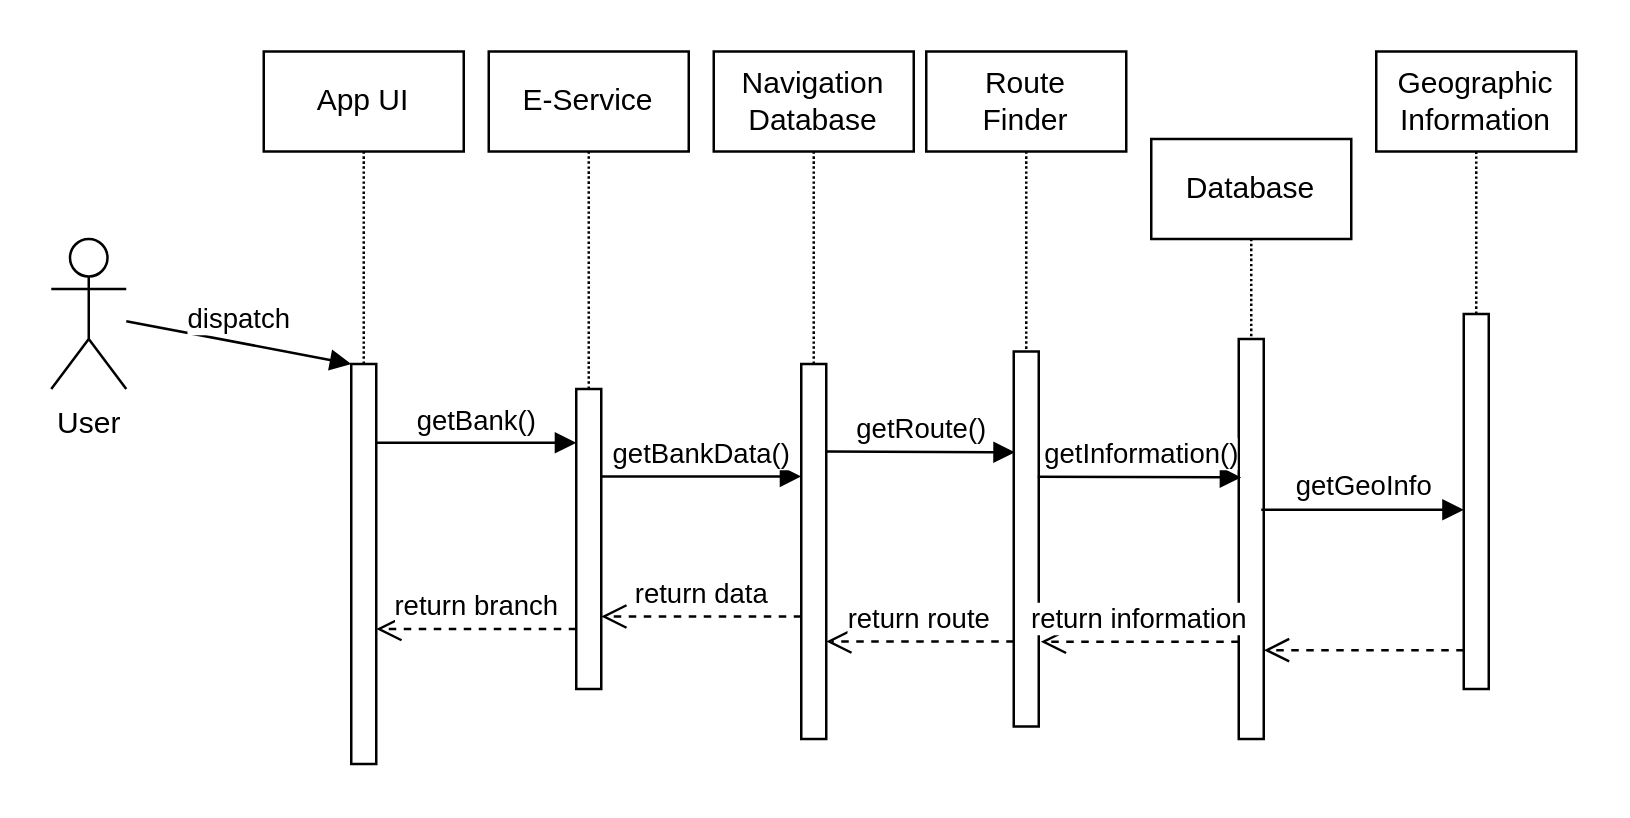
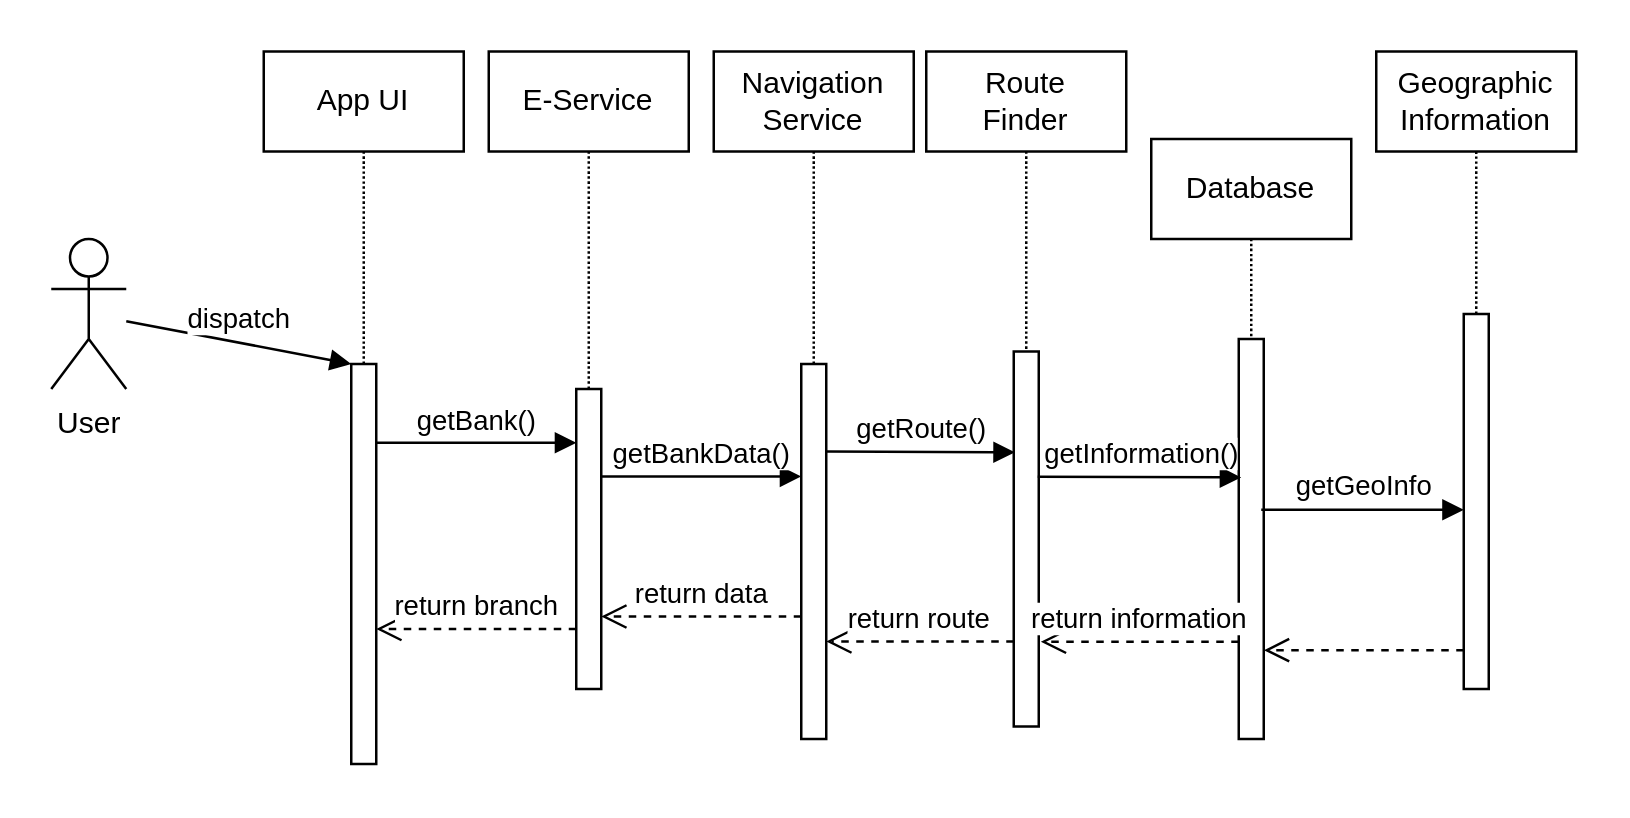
- <mxCell id="25" value="Navigation&lt;br&gt;Database" style="whiteSpace=wrap;html=1;align=center;treeFolding=1;treeMoving=1;newEdgeStyle={&quot;edgeStyle&quot;:&quot;elbowEdgeStyle&quot;,&quot;startArrow&quot;:&quot;none&quot;,&quot;endArrow&quot;:&quot;none&quot;};" parent="1" vertex="1"><mxGeometry x="285" y="20" width="80" height="40" as="geometry" /></mxCell>
+ <mxCell id="25" value="Navigation&lt;br&gt;Service" style="whiteSpace=wrap;html=1;align=center;treeFolding=1;treeMoving=1;newEdgeStyle={&quot;edgeStyle&quot;:&quot;elbowEdgeStyle&quot;,&quot;startArrow&quot;:&quot;none&quot;,&quot;endArrow&quot;:&quot;none&quot;};" parent="1" vertex="1"><mxGeometry x="285" y="20" width="80" height="40" as="geometry" /></mxCell>
